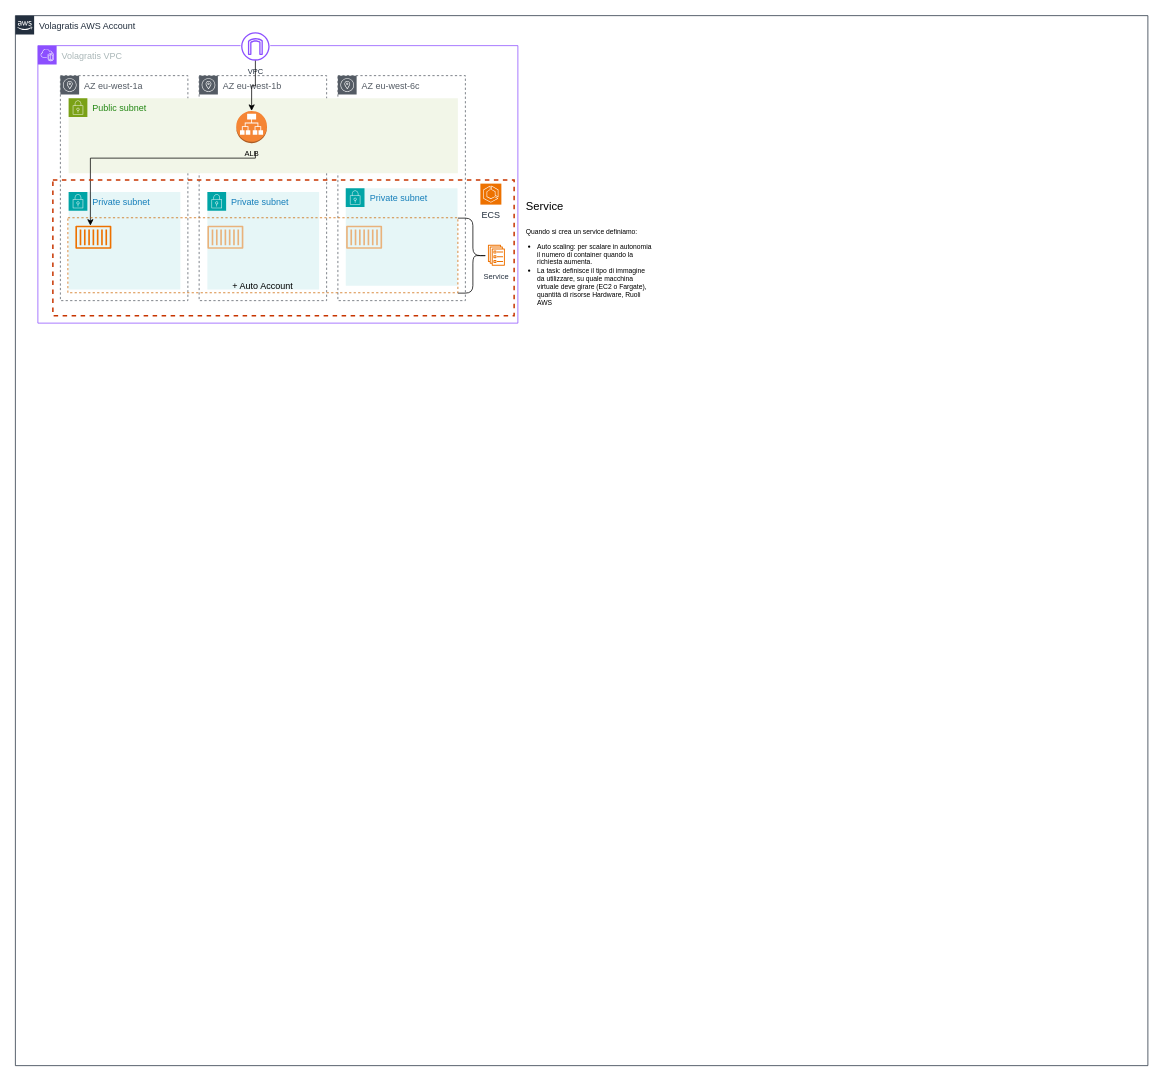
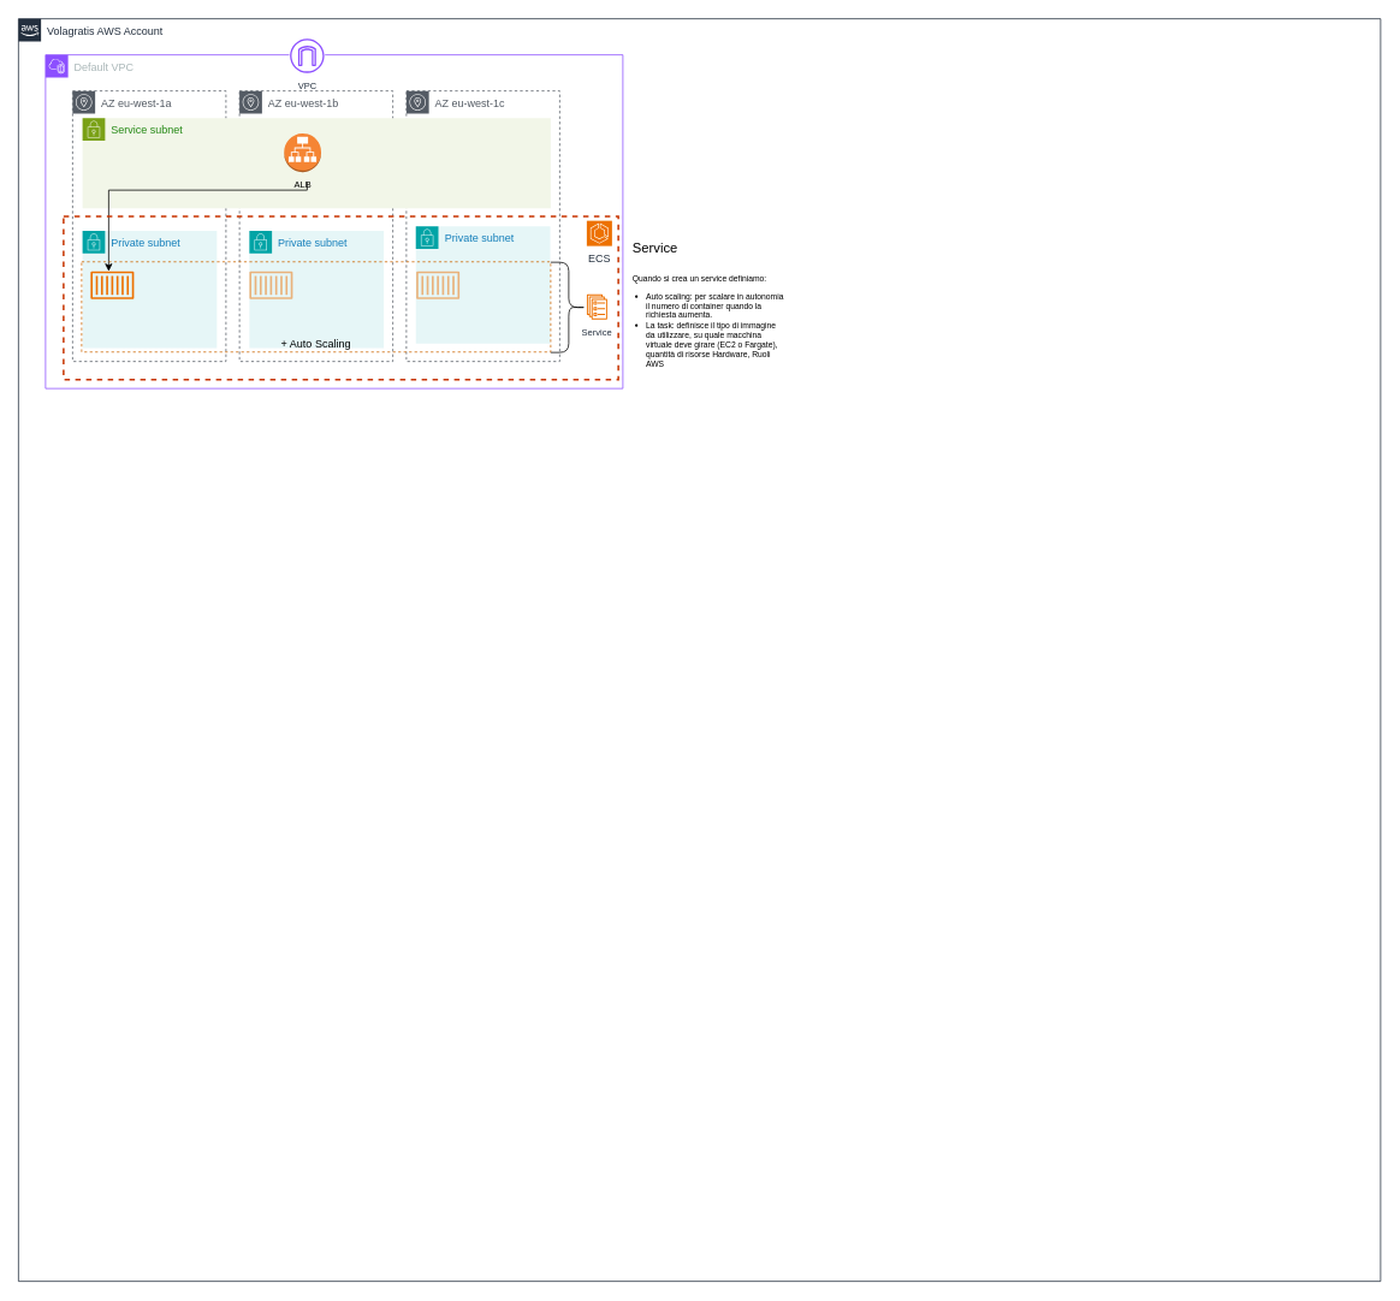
- <mxCell id="3" value="Volagratis VPC" style="points=[[0,0],[0.25,0],[0.5,0],[0.75,0],[1,0],[1,0.25],[1,0.5],[1,0.75],[1,1],[0.75,1],[0.5,1],[0.25,1],[0,1],[0,0.75],[0,0.5],[0,0.25]];outlineConnect=0;gradientColor=none;html=1;whiteSpace=wrap;fontSize=12;fontStyle=0;container=1;pointerEvents=0;collapsible=0;recursiveResize=0;shape=mxgraph.aws4.group;grIcon=mxgraph.aws4.group_vpc2;strokeColor=#8C4FFF;fillColor=none;verticalAlign=top;align=left;spacingLeft=30;fontColor=#AAB7B8;dashed=0;" vertex="1" parent="2"><mxGeometry x="30" y="40" width="640" height="370" as="geometry" /></mxCell>
+ <mxCell id="3" value="Default VPC" style="points=[[0,0],[0.25,0],[0.5,0],[0.75,0],[1,0],[1,0.25],[1,0.5],[1,0.75],[1,1],[0.75,1],[0.5,1],[0.25,1],[0,1],[0,0.75],[0,0.5],[0,0.25]];outlineConnect=0;gradientColor=none;html=1;whiteSpace=wrap;fontSize=12;fontStyle=0;container=1;pointerEvents=0;collapsible=0;recursiveResize=0;shape=mxgraph.aws4.group;grIcon=mxgraph.aws4.group_vpc2;strokeColor=#8C4FFF;fillColor=none;verticalAlign=top;align=left;spacingLeft=30;fontColor=#AAB7B8;dashed=0;" vertex="1" parent="2"><mxGeometry x="30" y="40" width="640" height="370" as="geometry" /></mxCell>
- <mxCell id="18" value="" style="edgeStyle=orthogonalEdgeStyle;rounded=0;orthogonalLoop=1;jettySize=auto;html=1;strokeWidth=1;" edge="1" parent="3" source="17" target="14"><mxGeometry relative="1" as="geometry" /></mxCell>
- <mxCell id="5" value="AZ eu-west-6c" style="sketch=0;outlineConnect=0;gradientColor=none;html=1;whiteSpace=wrap;fontSize=12;fontStyle=0;shape=mxgraph.aws4.group;grIcon=mxgraph.aws4.group_availability_zone;strokeColor=#545B64;fillColor=none;verticalAlign=top;align=left;spacingLeft=30;fontColor=#545B64;dashed=1;" vertex="1" parent="4"><mxGeometry width="170" height="300" as="geometry" /></mxCell>
+ <mxCell id="5" value="AZ eu-west-1c" style="sketch=0;outlineConnect=0;gradientColor=none;html=1;whiteSpace=wrap;fontSize=12;fontStyle=0;shape=mxgraph.aws4.group;grIcon=mxgraph.aws4.group_availability_zone;strokeColor=#545B64;fillColor=none;verticalAlign=top;align=left;spacingLeft=30;fontColor=#545B64;dashed=1;" vertex="1" parent="4"><mxGeometry width="170" height="300" as="geometry" /></mxCell>
- <mxCell id="12" value="Public subnet" style="points=[[0,0],[0.25,0],[0.5,0],[0.75,0],[1,0],[1,0.25],[1,0.5],[1,0.75],[1,1],[0.75,1],[0.5,1],[0.25,1],[0,1],[0,0.75],[0,0.5],[0,0.25]];outlineConnect=0;gradientColor=none;html=1;whiteSpace=wrap;fontSize=12;fontStyle=0;container=1;pointerEvents=0;collapsible=0;recursiveResize=0;shape=mxgraph.aws4.group;grIcon=mxgraph.aws4.group_security_group;grStroke=0;strokeColor=#7AA116;fillColor=#F2F6E8;verticalAlign=top;align=left;spacingLeft=30;fontColor=#248814;dashed=0;" vertex="1" parent="10"><mxGeometry y="30" width="519" height="100" as="geometry" /></mxCell>
+ <mxCell id="12" value="Service subnet" style="points=[[0,0],[0.25,0],[0.5,0],[0.75,0],[1,0],[1,0.25],[1,0.5],[1,0.75],[1,1],[0.75,1],[0.5,1],[0.25,1],[0,1],[0,0.75],[0,0.5],[0,0.25]];outlineConnect=0;gradientColor=none;html=1;whiteSpace=wrap;fontSize=12;fontStyle=0;container=1;pointerEvents=0;collapsible=0;recursiveResize=0;shape=mxgraph.aws4.group;grIcon=mxgraph.aws4.group_security_group;grStroke=0;strokeColor=#7AA116;fillColor=#F2F6E8;verticalAlign=top;align=left;spacingLeft=30;fontColor=#248814;dashed=0;" vertex="1" parent="10"><mxGeometry y="30" width="519" height="100" as="geometry" /></mxCell>
- <mxCell id="24" value="ECS" style="sketch=0;points=[[0,0,0],[0.25,0,0],[0.5,0,0],[0.75,0,0],[1,0,0],[0,1,0],[0.25,1,0],[0.5,1,0],[0.75,1,0],[1,1,0],[0,0.25,0],[0,0.5,0],[0,0.75,0],[1,0.25,0],[1,0.5,0],[1,0.75,0]];outlineConnect=0;fontColor=#232F3E;fillColor=#ED7100;strokeColor=#ffffff;dashed=0;verticalLabelPosition=bottom;verticalAlign=top;align=center;html=1;fontSize=12;fontStyle=0;aspect=fixed;shape=mxgraph.aws4.resourceIcon;resIcon=mxgraph.aws4.ecs;" vertex="1" parent="1"><mxGeometry x="640" y="244" width="28" height="28" as="geometry" /></mxCell>
+ <mxCell id="24" value="ECS" style="sketch=0;points=[[0,0,0],[0.25,0,0],[0.5,0,0],[0.75,0,0],[1,0,0],[0,1,0],[0.25,1,0],[0.5,1,0],[0.75,1,0],[1,1,0],[0,0.25,0],[0,0.5,0],[0,0.75,0],[1,0.25,0],[1,0.5,0],[1,0.75,0]];outlineConnect=0;fontColor=#232F3E;fillColor=#ED7100;strokeColor=#ffffff;dashed=0;verticalLabelPosition=bottom;verticalAlign=top;align=center;html=1;fontSize=12;fontStyle=0;aspect=fixed;shape=mxgraph.aws4.resourceIcon;resIcon=mxgraph.aws4.ecs;" vertex="1" parent="1"><mxGeometry x="650" y="244" width="28" height="28" as="geometry" /></mxCell>
- <mxCell id="25" value="+ Auto Account" style="whiteSpace=wrap;html=1;movable=1;resizable=1;rotatable=1;deletable=1;editable=1;locked=0;connectable=1;dashed=1;fillColor=none;fontColor=#000000;strokeColor=#CC6600;strokeWidth=1;align=center;verticalAlign=bottom;" vertex="1" parent="1"><mxGeometry x="90" y="289.5" width="520" height="100" as="geometry" /></mxCell>
+ <mxCell id="25" value="+ Auto Scaling" style="whiteSpace=wrap;html=1;movable=1;resizable=1;rotatable=1;deletable=1;editable=1;locked=0;connectable=1;dashed=1;fillColor=none;fontColor=#000000;strokeColor=#CC6600;strokeWidth=1;align=center;verticalAlign=bottom;" vertex="1" parent="1"><mxGeometry x="90" y="289.5" width="520" height="100" as="geometry" /></mxCell>
